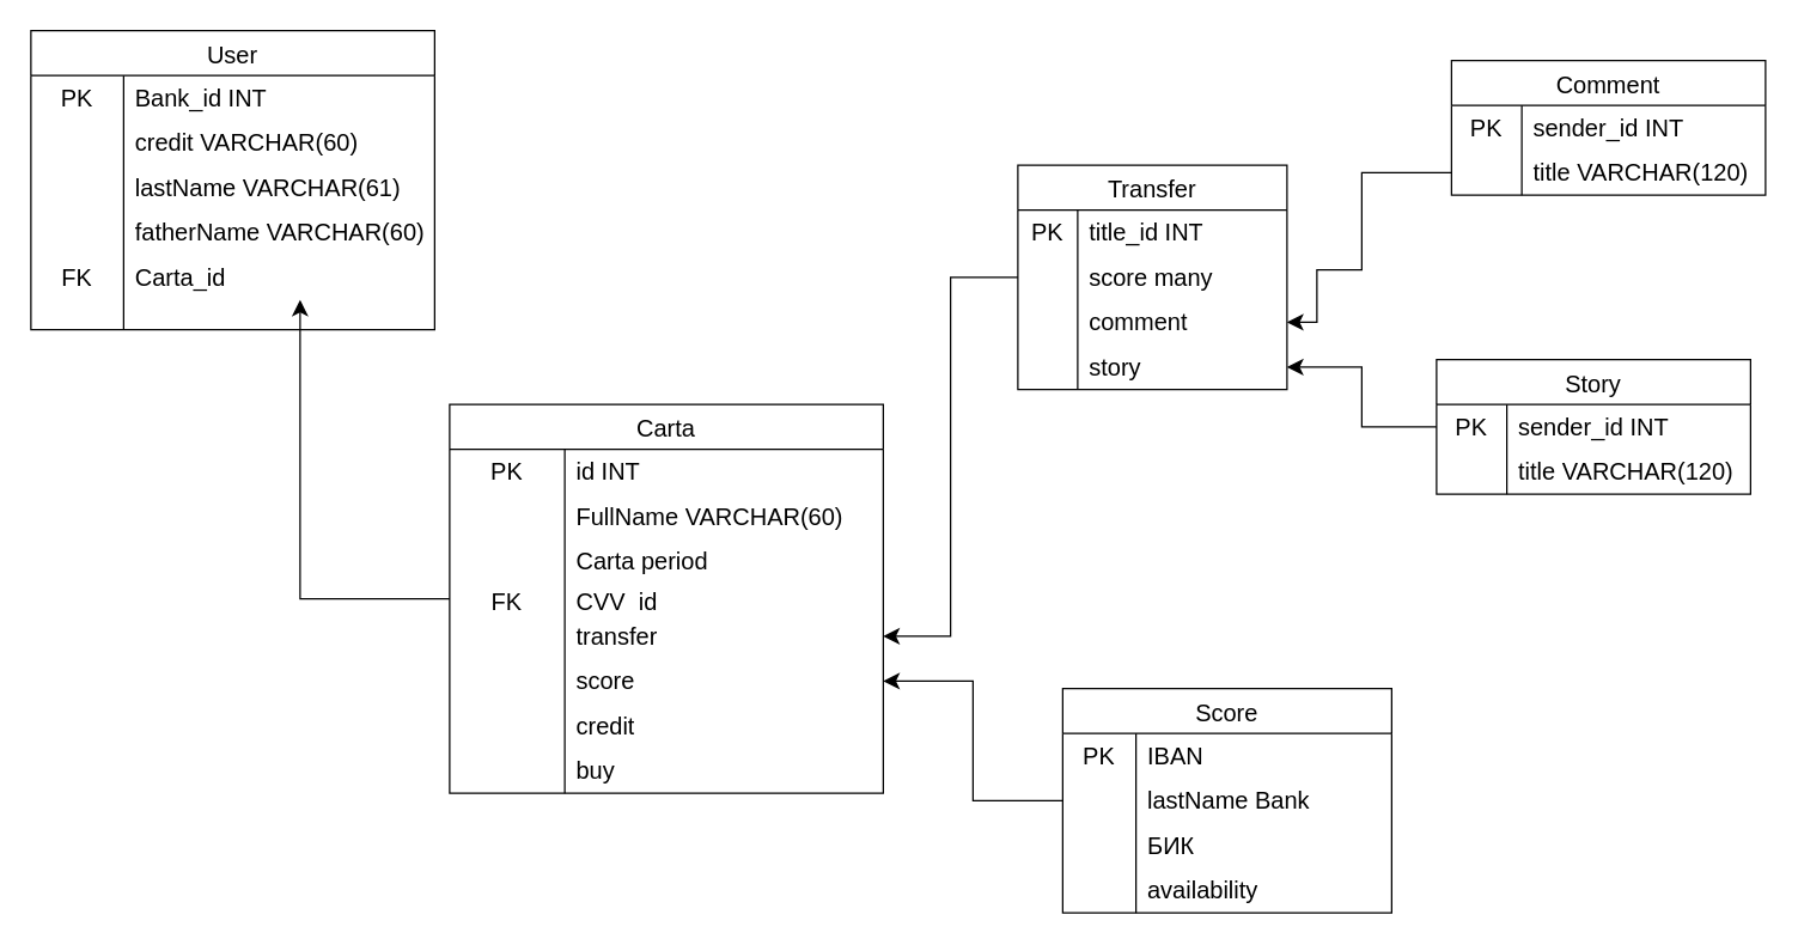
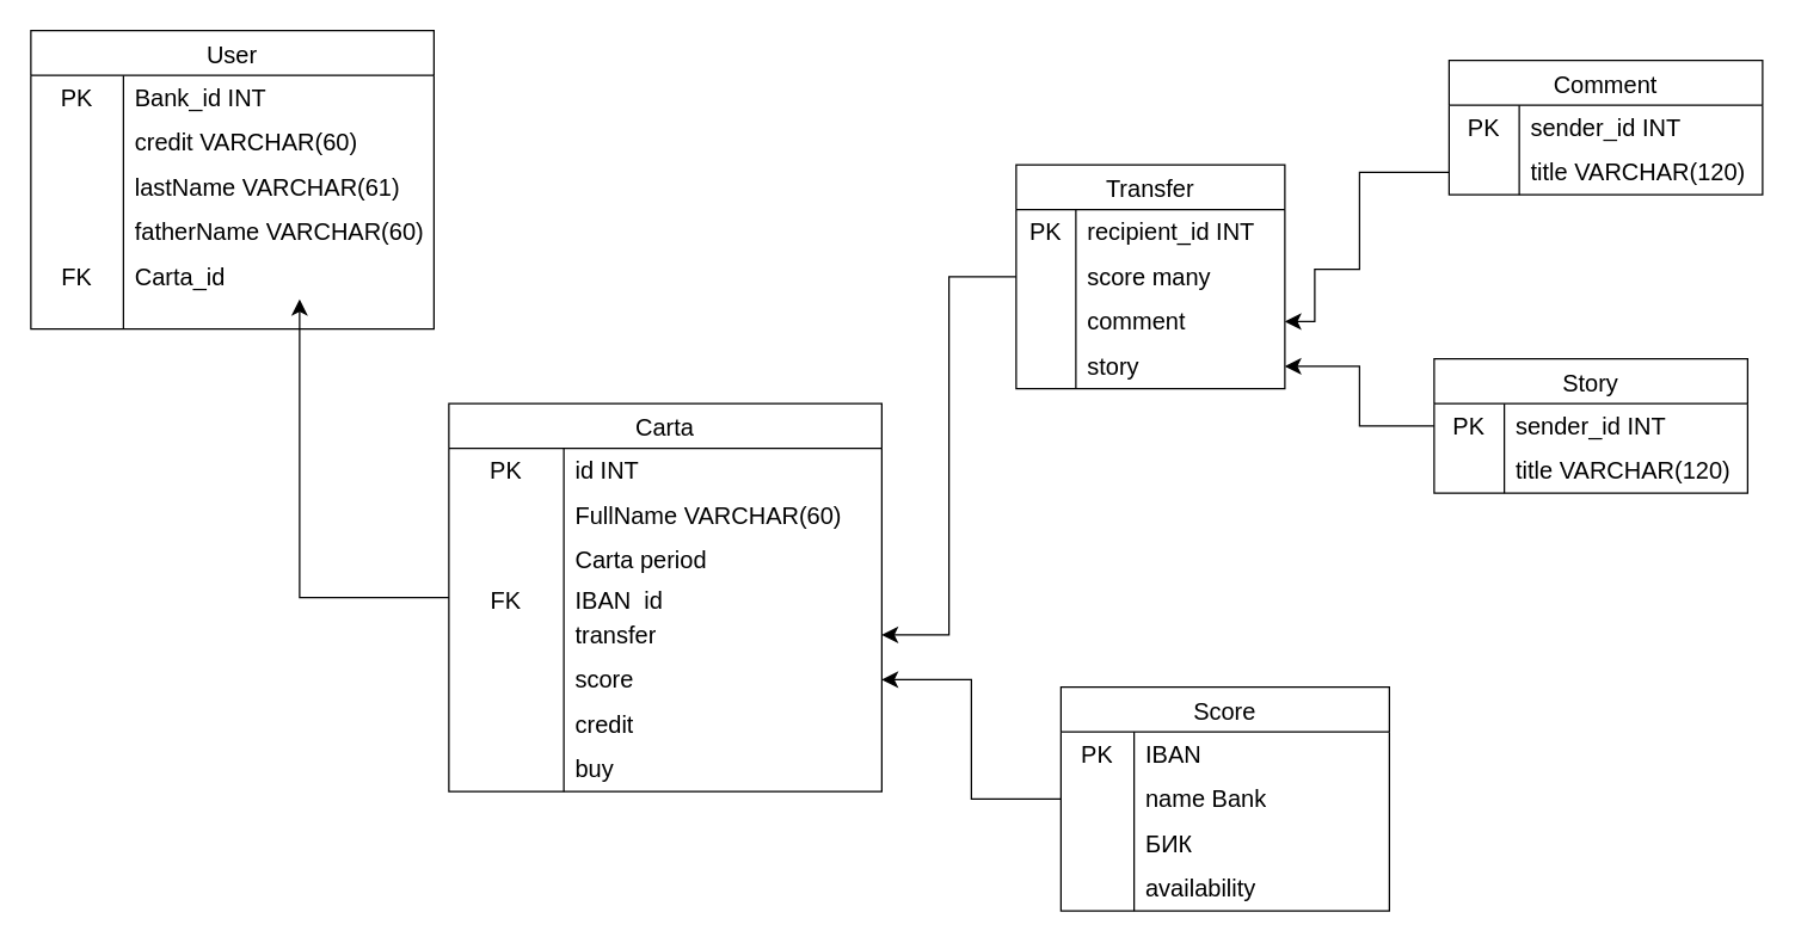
- <mxCell id="64" value="title_id INT" style="shape=partialRectangle;html=1;whiteSpace=wrap;connectable=0;fillColor=none;top=0;left=0;bottom=0;right=0;align=left;spacingLeft=6;overflow=hidden;strokeColor=inherit;fontSize=16;" parent="62" vertex="1"><mxGeometry x="40" width="140" height="30" as="geometry"><mxRectangle width="140" height="30" as="alternateBounds" /></mxGeometry></mxCell>
+ <mxCell id="64" value="recipient_id INT" style="shape=partialRectangle;html=1;whiteSpace=wrap;connectable=0;fillColor=none;top=0;left=0;bottom=0;right=0;align=left;spacingLeft=6;overflow=hidden;strokeColor=inherit;fontSize=16;" parent="62" vertex="1"><mxGeometry x="40" width="140" height="30" as="geometry"><mxRectangle width="140" height="30" as="alternateBounds" /></mxGeometry></mxCell>
- <mxCell id="33" value="CVV_id" style="shape=partialRectangle;html=1;whiteSpace=wrap;connectable=0;fillColor=none;top=0;left=0;bottom=0;right=0;align=left;spacingLeft=6;overflow=hidden;strokeColor=inherit;fontSize=16;" parent="31" vertex="1"><mxGeometry x="77" width="213" height="20" as="geometry"><mxRectangle width="213" height="20" as="alternateBounds" /></mxGeometry></mxCell>
+ <mxCell id="33" value="IBAN_id" style="shape=partialRectangle;html=1;whiteSpace=wrap;connectable=0;fillColor=none;top=0;left=0;bottom=0;right=0;align=left;spacingLeft=6;overflow=hidden;strokeColor=inherit;fontSize=16;" parent="31" vertex="1"><mxGeometry x="77" width="213" height="20" as="geometry"><mxRectangle width="213" height="20" as="alternateBounds" /></mxGeometry></mxCell>
- <mxCell id="53" value="lastName Bank" style="shape=partialRectangle;html=1;whiteSpace=wrap;connectable=0;fillColor=none;top=0;left=0;bottom=0;right=0;align=left;spacingLeft=6;overflow=hidden;strokeColor=inherit;fontSize=16;" parent="51" vertex="1"><mxGeometry x="49" width="171" height="30" as="geometry"><mxRectangle width="171" height="30" as="alternateBounds" /></mxGeometry></mxCell>
+ <mxCell id="53" value="name Bank" style="shape=partialRectangle;html=1;whiteSpace=wrap;connectable=0;fillColor=none;top=0;left=0;bottom=0;right=0;align=left;spacingLeft=6;overflow=hidden;strokeColor=inherit;fontSize=16;" parent="51" vertex="1"><mxGeometry x="49" width="171" height="30" as="geometry"><mxRectangle width="171" height="30" as="alternateBounds" /></mxGeometry></mxCell>
